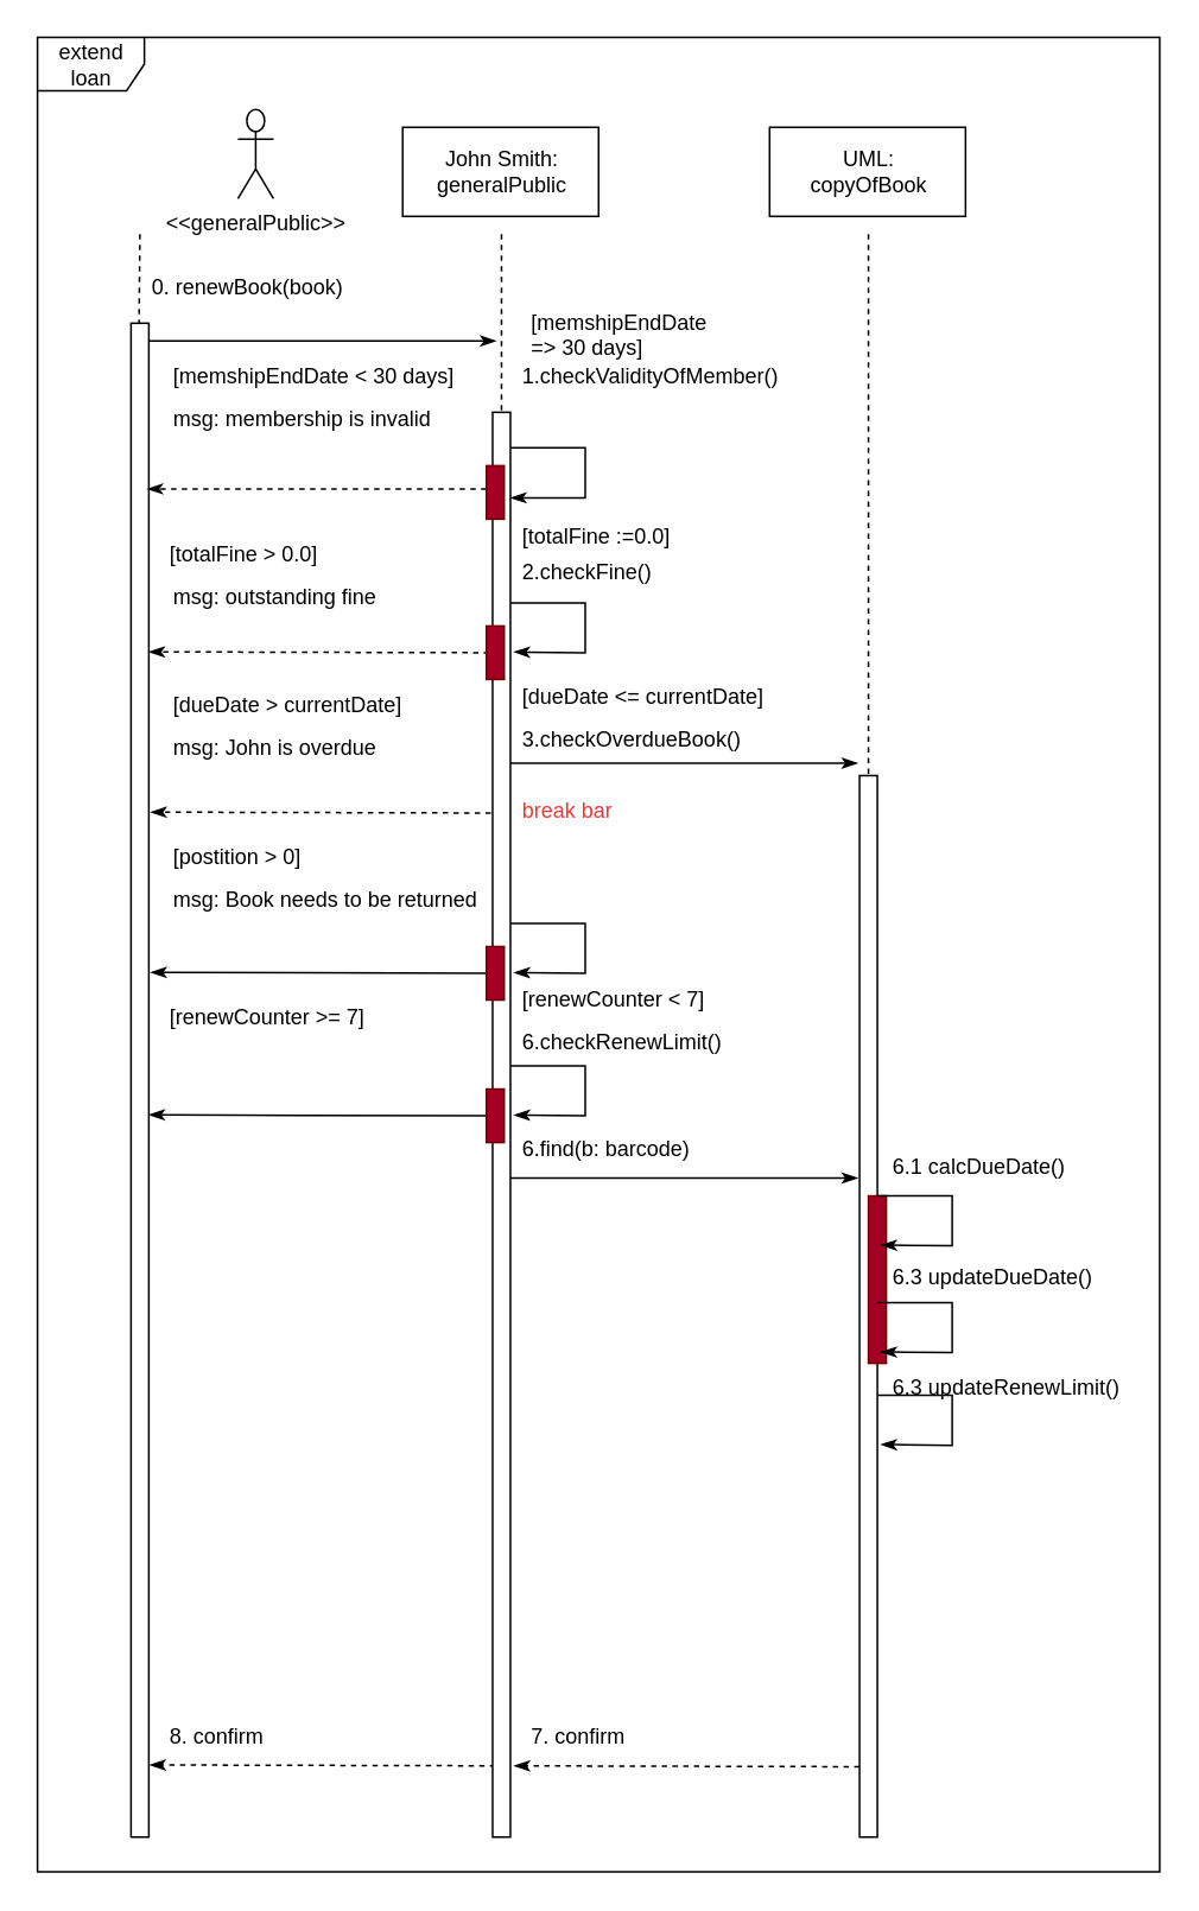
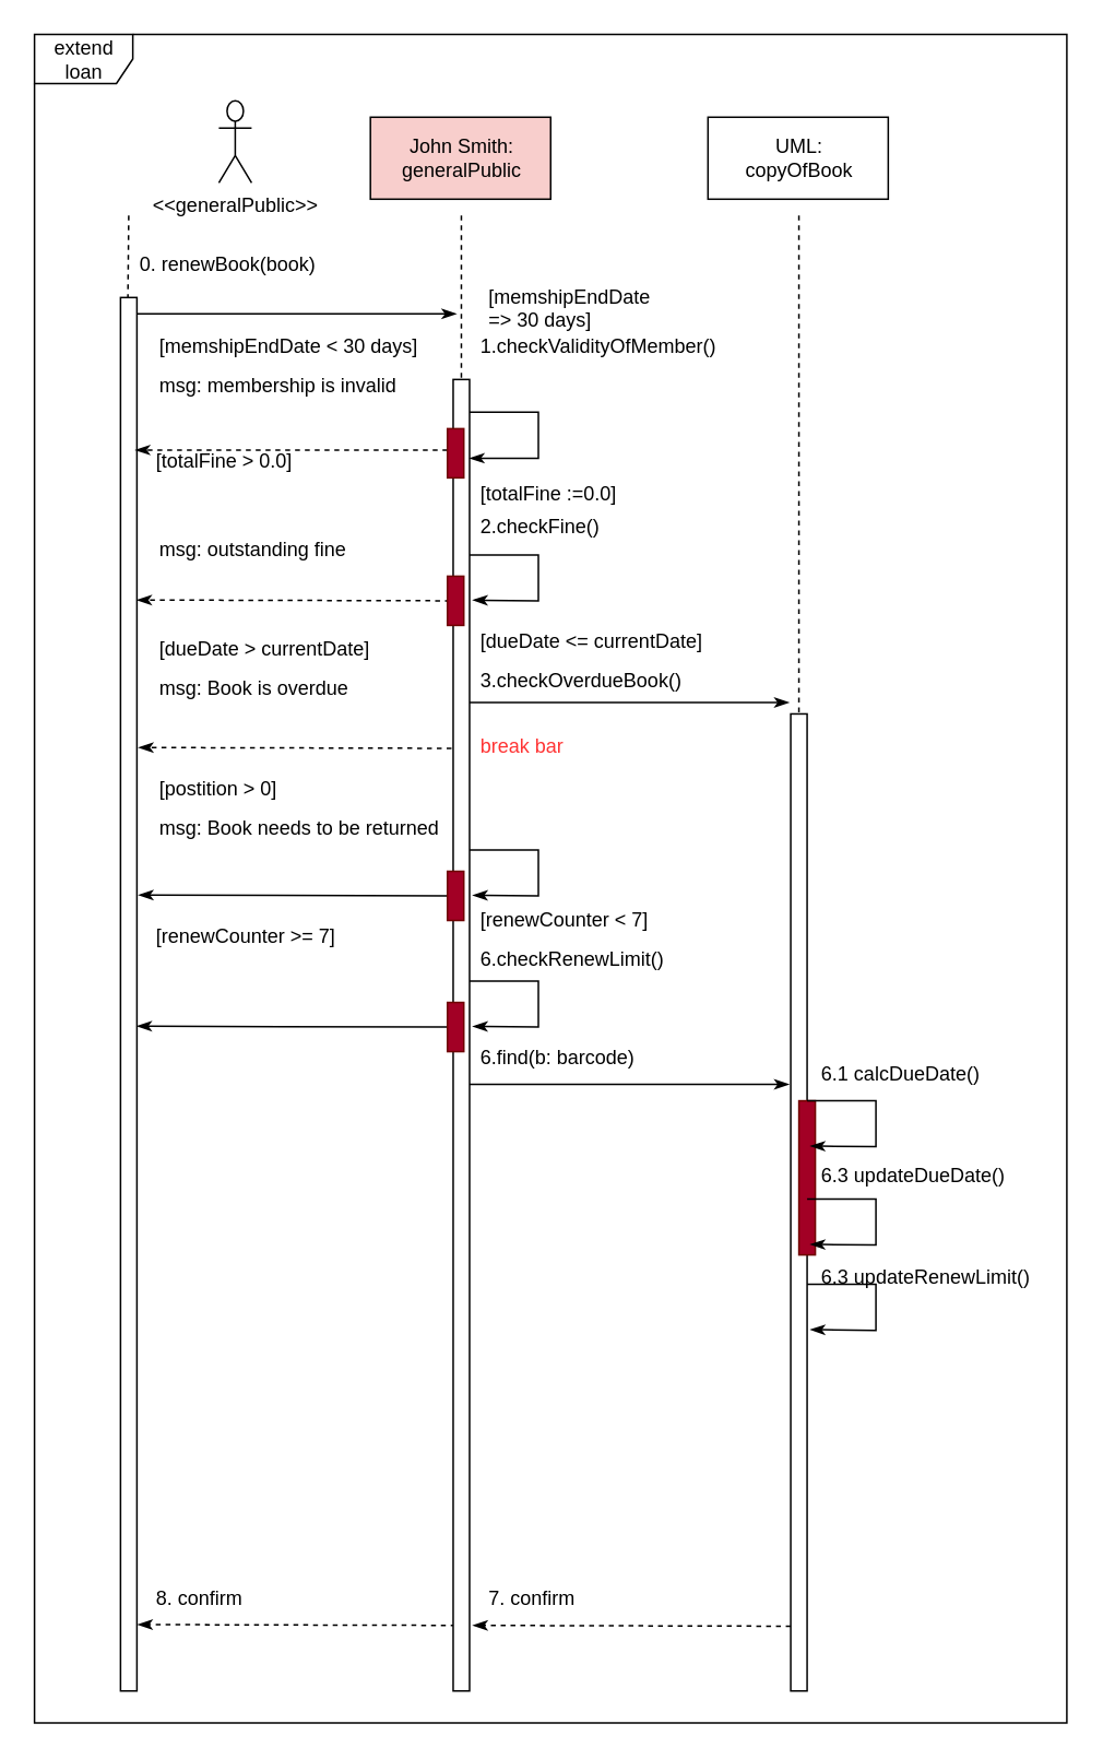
- <mxCell id="8" value="John Smith:&lt;br&gt;generalPublic" style="html=1;" vertex="1" parent="1"><mxGeometry x="225.5" y="71" width="110" height="50" as="geometry" /></mxCell>
+ <mxCell id="8" value="John Smith:&lt;br&gt;generalPublic" style="html=1;fillColor=#f8cecc;" vertex="1" parent="1"><mxGeometry x="225.5" y="71" width="110" height="50" as="geometry" /></mxCell>
- <mxCell id="24" value="[totalFine &amp;gt; 0.0]" style="text;html=1;resizable=0;points=[];autosize=1;align=left;verticalAlign=top;spacingTop=-4;" vertex="1" parent="1"><mxGeometry x="93" y="301" width="100" height="20" as="geometry" /></mxCell>
+ <mxCell id="24" value="[totalFine &amp;gt; 0.0]" style="text;html=1;resizable=0;points=[];autosize=1;align=left;verticalAlign=top;spacingTop=-4;" vertex="1" parent="1"><mxGeometry x="93" y="271" width="100" height="20" as="geometry" /></mxCell>
- <mxCell id="55" value="msg: John is overdue" style="text;html=1;" vertex="1" parent="1"><mxGeometry x="94.5" y="406" width="120" height="30" as="geometry" /></mxCell>
+ <mxCell id="55" value="msg: Book is overdue" style="text;html=1;" vertex="1" parent="1"><mxGeometry x="94.5" y="406" width="120" height="30" as="geometry" /></mxCell>
